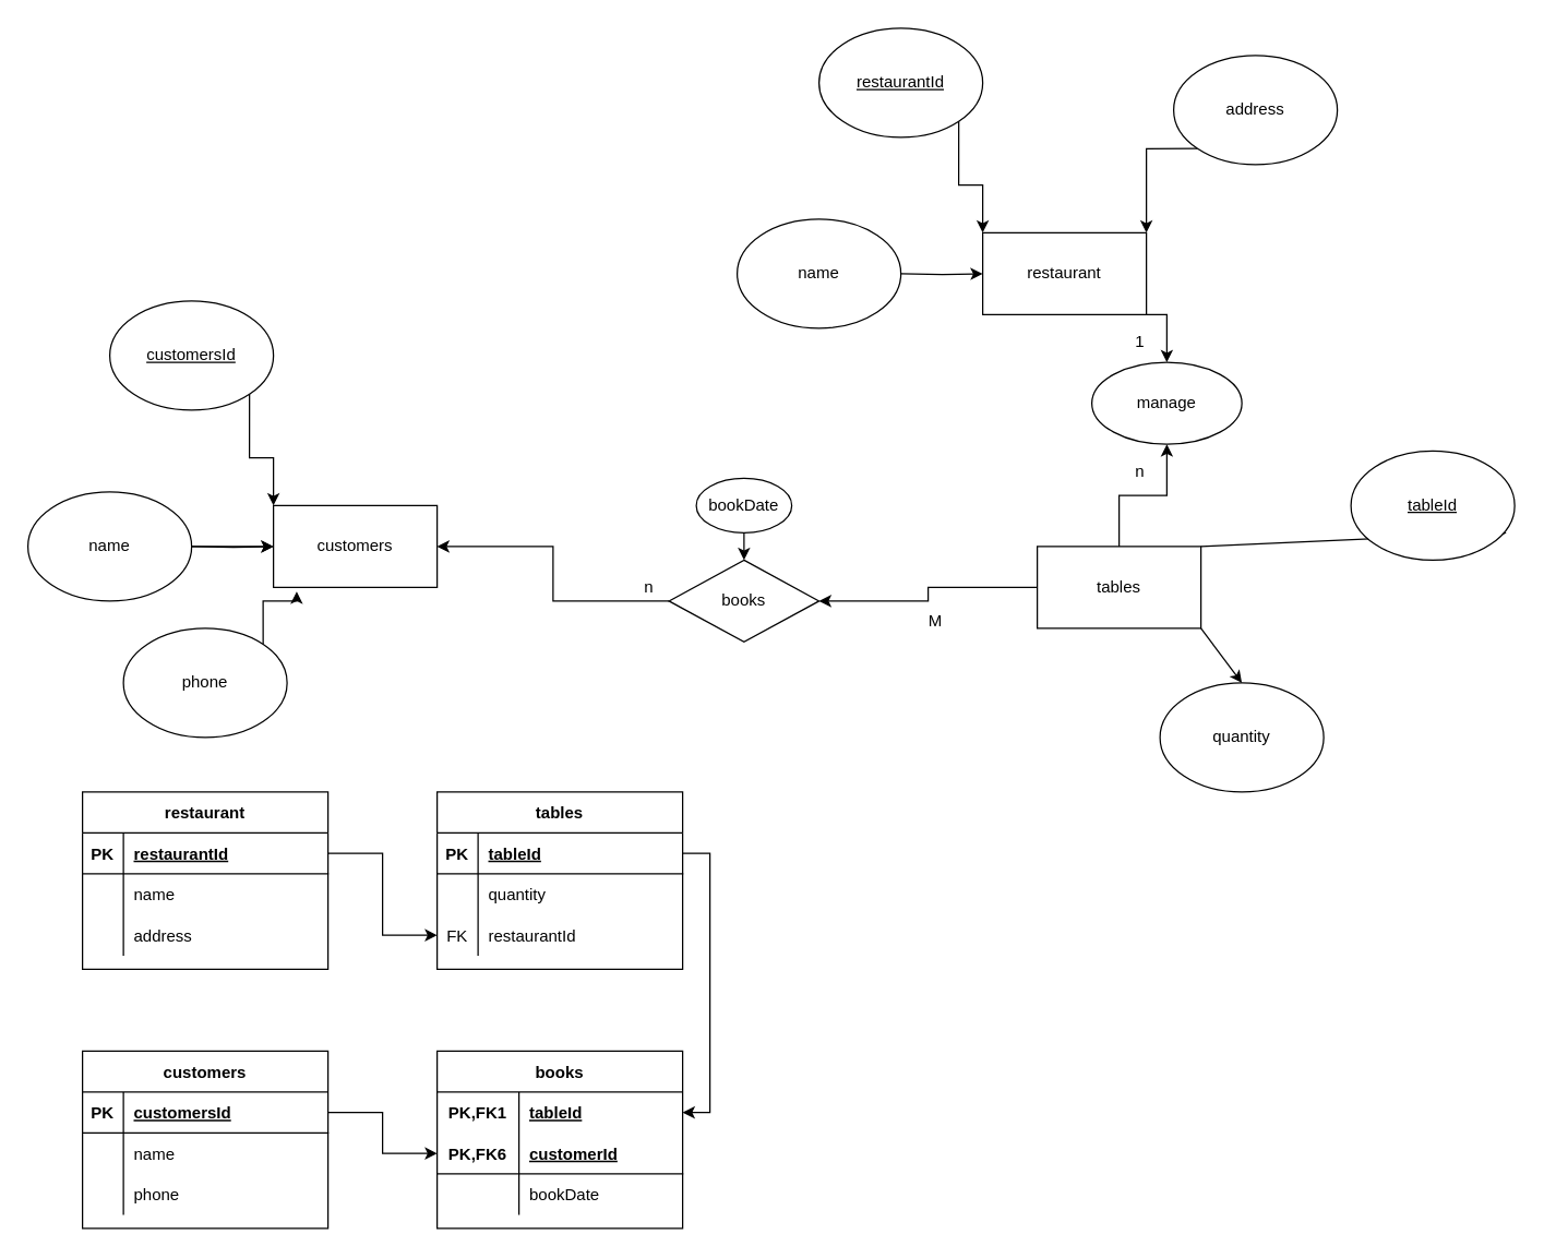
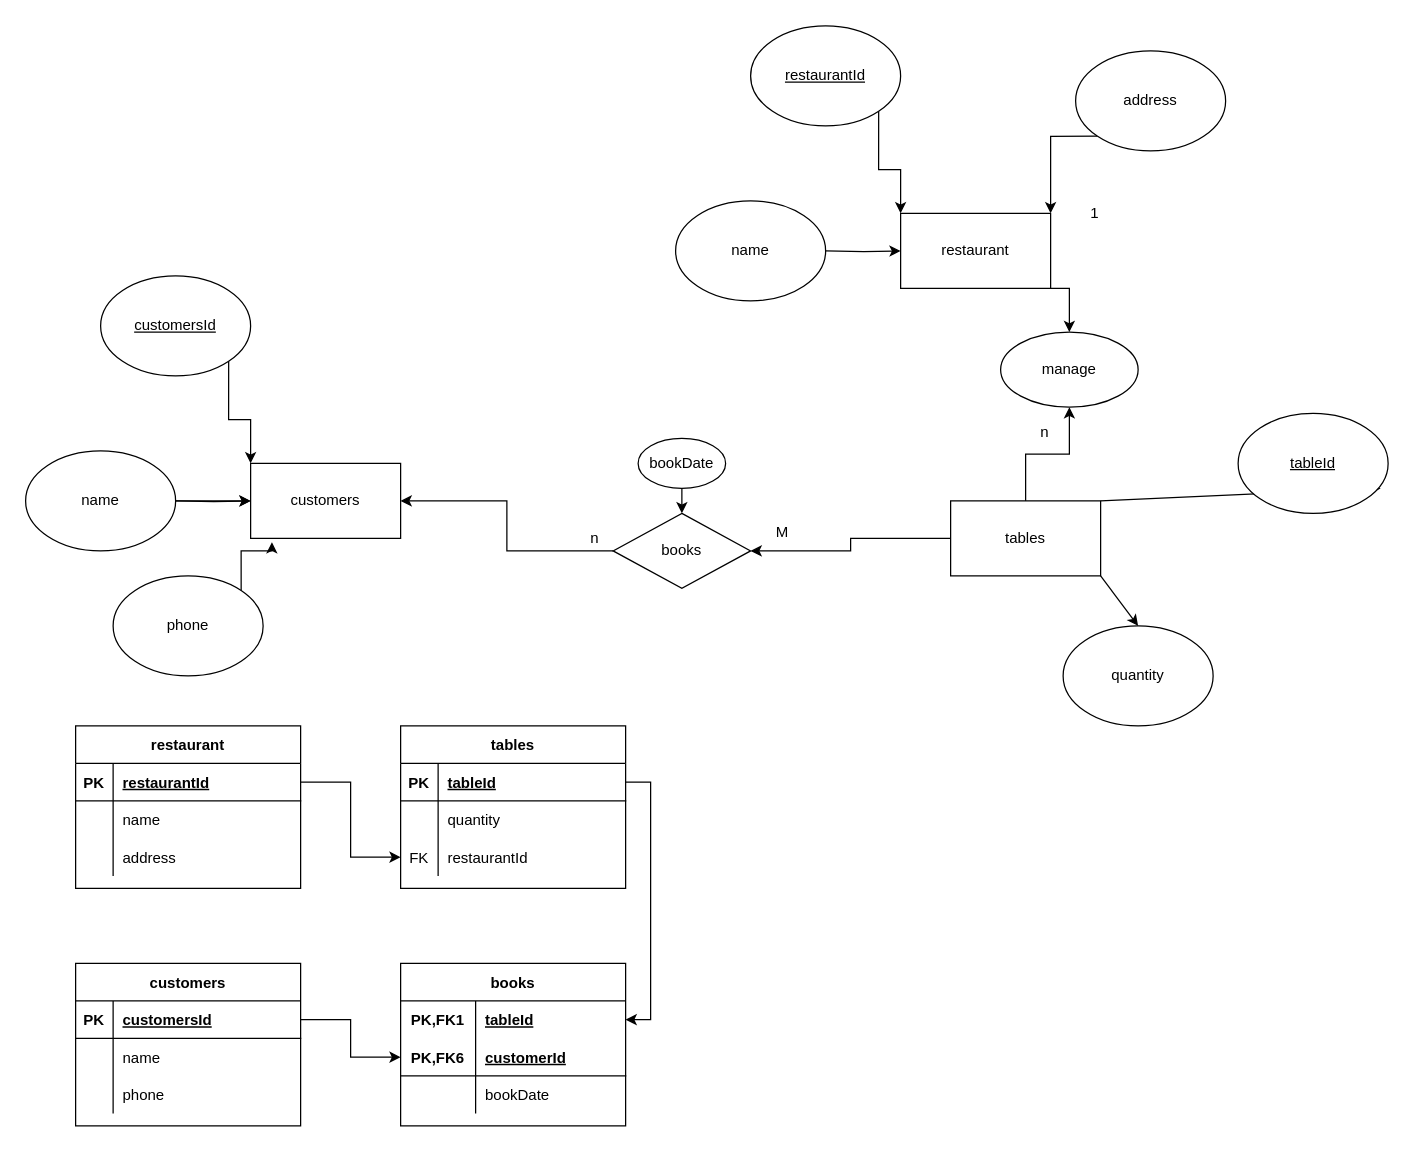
- <mxCell id="26" value="1" style="text;html=1;align=center;verticalAlign=middle;resizable=0;points=[];autosize=1;strokeColor=none;fillColor=none;" parent="1" vertex="1"><mxGeometry x="820" y="235" width="30" height="30" as="geometry" /></mxCell>
+ <mxCell id="26" value="1" style="text;html=1;align=center;verticalAlign=middle;resizable=0;points=[];autosize=1;strokeColor=none;fillColor=none;" parent="1" vertex="1"><mxGeometry x="860" y="155" width="30" height="30" as="geometry" /></mxCell>
- <mxCell id="24" value="M" style="text;html=1;align=center;verticalAlign=middle;resizable=0;points=[];autosize=1;strokeColor=none;fillColor=none;" parent="1" vertex="1"><mxGeometry x="670" y="440" width="30" height="30" as="geometry" /></mxCell>
+ <mxCell id="24" value="M" style="text;html=1;align=center;verticalAlign=middle;resizable=0;points=[];autosize=1;strokeColor=none;fillColor=none;" parent="1" vertex="1"><mxGeometry x="610" y="410" width="30" height="30" as="geometry" /></mxCell>
